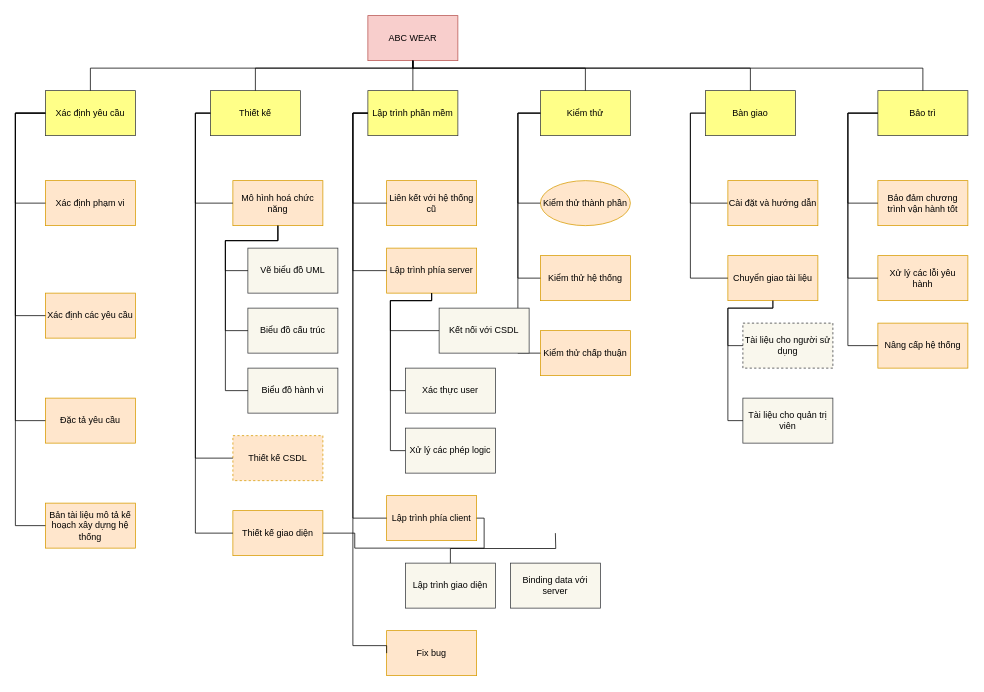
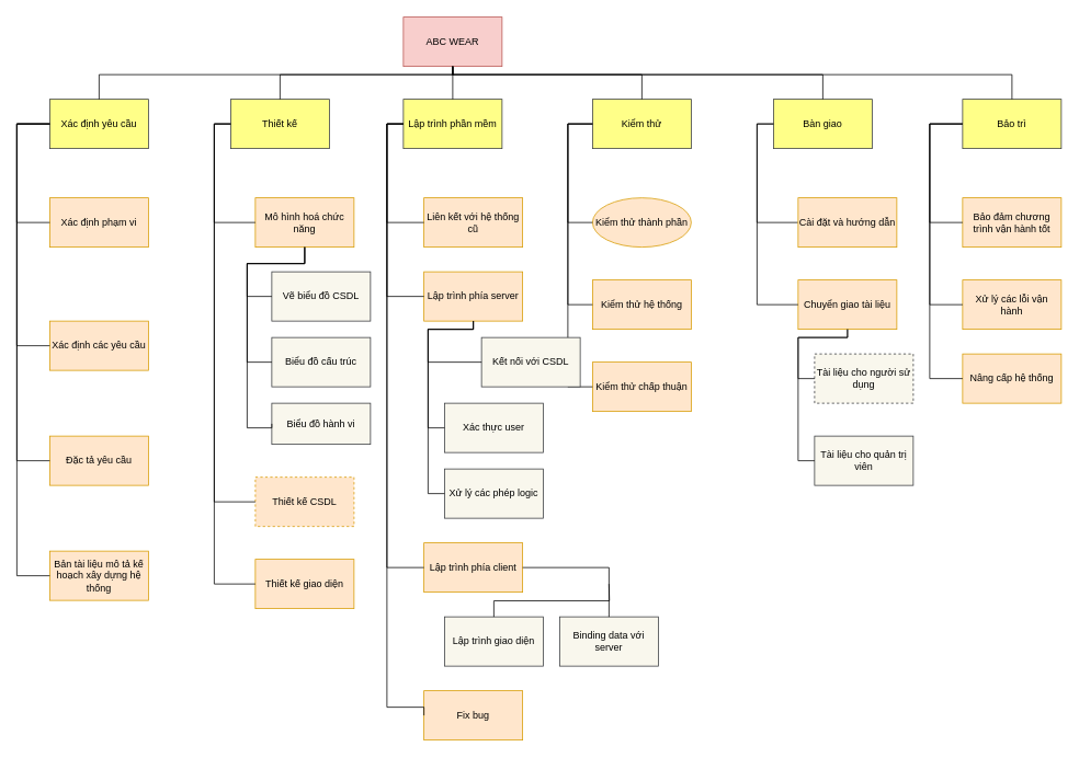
- <mxCell id="23" value="Vẽ biểu đồ UML" style="rounded=0;whiteSpace=wrap;html=1;fillColor=#f9f7ed;strokeColor=#36393d;" parent="1" vertex="1"><mxGeometry x="330" y="330" width="120" height="60" as="geometry" /></mxCell>
+ <mxCell id="23" value="Vẽ biểu đồ CSDL" style="rounded=0;whiteSpace=wrap;html=1;fillColor=#f9f7ed;strokeColor=#36393d;" parent="1" vertex="1"><mxGeometry x="330" y="330" width="120" height="60" as="geometry" /></mxCell>
- <mxCell id="66" value="Xử lý các lỗi yêu hành" style="rounded=0;whiteSpace=wrap;html=1;fillColor=#ffe6cc;strokeColor=#d79b00;" parent="1" vertex="1"><mxGeometry x="1170" y="340" width="120" height="60" as="geometry" /></mxCell>
+ <mxCell id="66" value="Xử lý các lỗi vận hành" style="rounded=0;whiteSpace=wrap;html=1;fillColor=#ffe6cc;strokeColor=#d79b00;" parent="1" vertex="1"><mxGeometry x="1170" y="340" width="120" height="60" as="geometry" /></mxCell>
- <mxCell id="25" value="Biểu đồ hành vi" style="rounded=0;whiteSpace=wrap;html=1;fillColor=#f9f7ed;strokeColor=#36393d;" parent="1" vertex="1"><mxGeometry x="330" y="490" width="120" height="60" as="geometry" /></mxCell>
+ <mxCell id="25" value="Biểu đồ hành vi" style="rounded=0;whiteSpace=wrap;html=1;fillColor=#f9f7ed;strokeColor=#36393d;" parent="1" vertex="1"><mxGeometry x="330" y="490" width="120" height="50" as="geometry" /></mxCell>
- <mxCell id="72" value="" style="endArrow=none;html=1;rounded=0;exitX=1;exitY=0.5;exitDx=0;exitDy=0;edgeStyle=orthogonalEdgeStyle;" parent="1" source="55" target="29" edge="1"><mxGeometry width="50" height="50" relative="1" as="geometry"><mxPoint x="610" y="490" as="sourcePoint" /><mxPoint x="660" y="440" as="targetPoint" /></mxGeometry></mxCell>
+ <mxCell id="72" value="" style="endArrow=none;html=1;rounded=0;entryX=0.5;entryY=0;entryDx=0;entryDy=0;exitX=1;exitY=0.5;exitDx=0;exitDy=0;edgeStyle=orthogonalEdgeStyle;" parent="1" source="55" target="71" edge="1"><mxGeometry width="50" height="50" relative="1" as="geometry"><mxPoint x="610" y="490" as="sourcePoint" /><mxPoint x="660" y="440" as="targetPoint" /></mxGeometry></mxCell>
